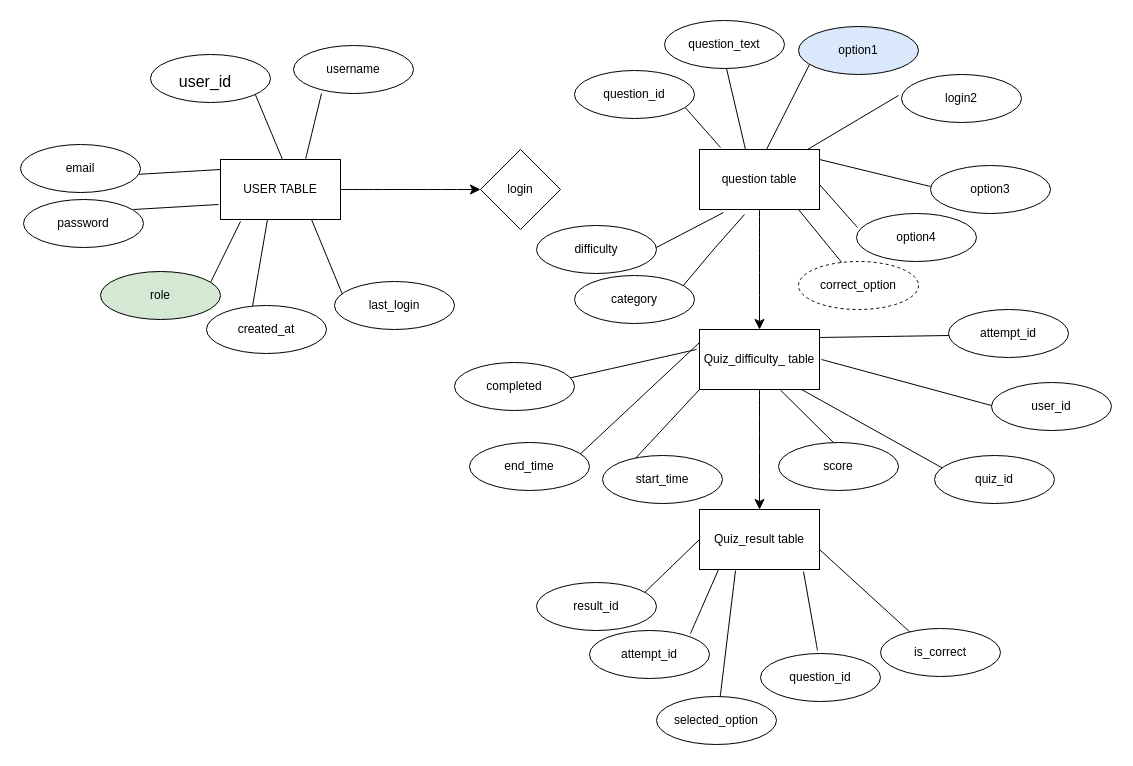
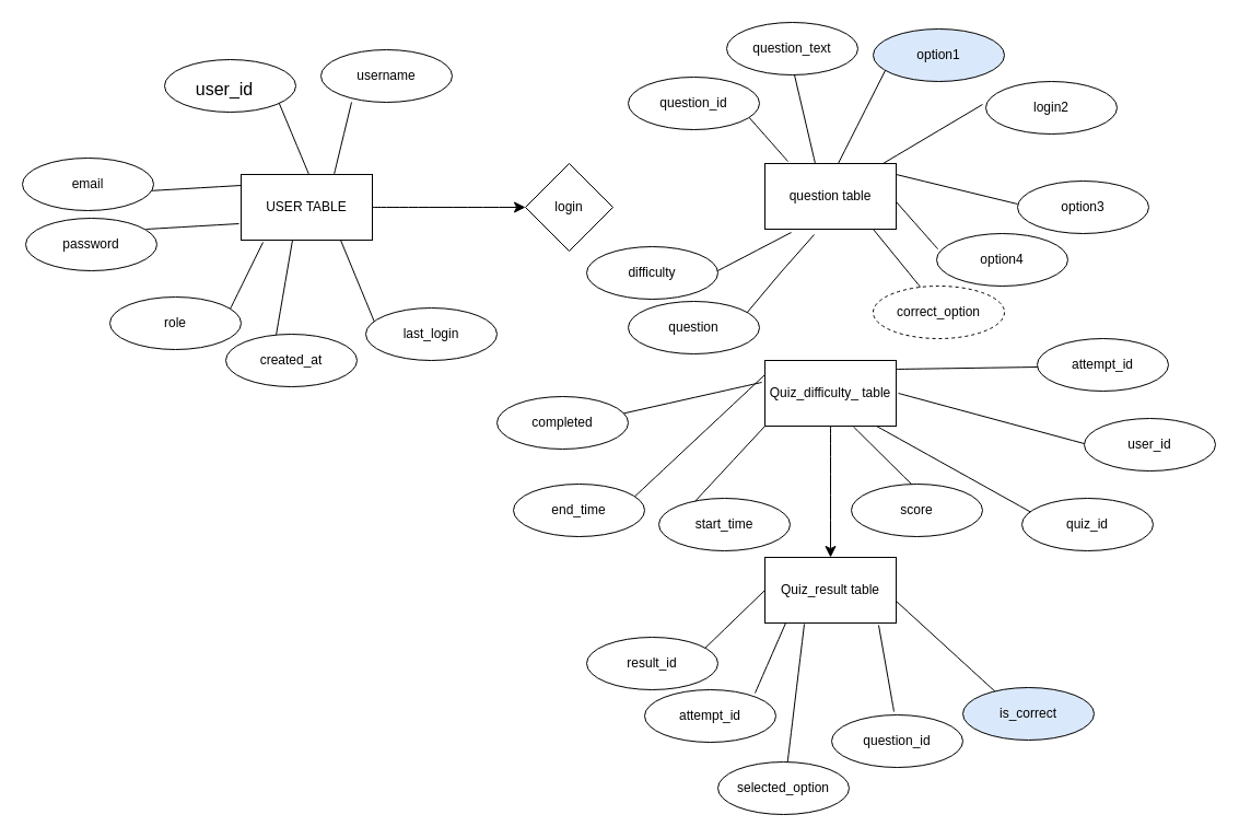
- <mxCell id="4" value="" style="edgeStyle=none;curved=1;rounded=0;orthogonalLoop=1;jettySize=auto;html=1;fontSize=12;startSize=8;endSize=8;" edge="1" parent="1" source="5" target="15"><mxGeometry relative="1" as="geometry" /></mxCell>
- <mxCell id="42" value="role" style="ellipse;whiteSpace=wrap;html=1;fillColor=#d5e8d4;" vertex="1" parent="1"><mxGeometry x="100" y="271" width="120" height="48" as="geometry" /></mxCell>
+ <mxCell id="42" value="role" style="ellipse;whiteSpace=wrap;html=1;" vertex="1" parent="1"><mxGeometry x="100" y="271" width="120" height="48" as="geometry" /></mxCell>
- <mxCell id="53" value="category" style="ellipse;whiteSpace=wrap;html=1;" vertex="1" parent="1"><mxGeometry x="574" y="275" width="120" height="48" as="geometry" /></mxCell>
+ <mxCell id="53" value="question" style="ellipse;whiteSpace=wrap;html=1;" vertex="1" parent="1"><mxGeometry x="574" y="275" width="120" height="48" as="geometry" /></mxCell>
- <mxCell id="62" value="is_correct" style="ellipse;whiteSpace=wrap;html=1;" vertex="1" parent="1"><mxGeometry x="880" y="628" width="120" height="48" as="geometry" /></mxCell>
+ <mxCell id="62" value="is_correct" style="ellipse;whiteSpace=wrap;html=1;fillColor=#dae8fc;" vertex="1" parent="1"><mxGeometry x="880" y="628" width="120" height="48" as="geometry" /></mxCell>
